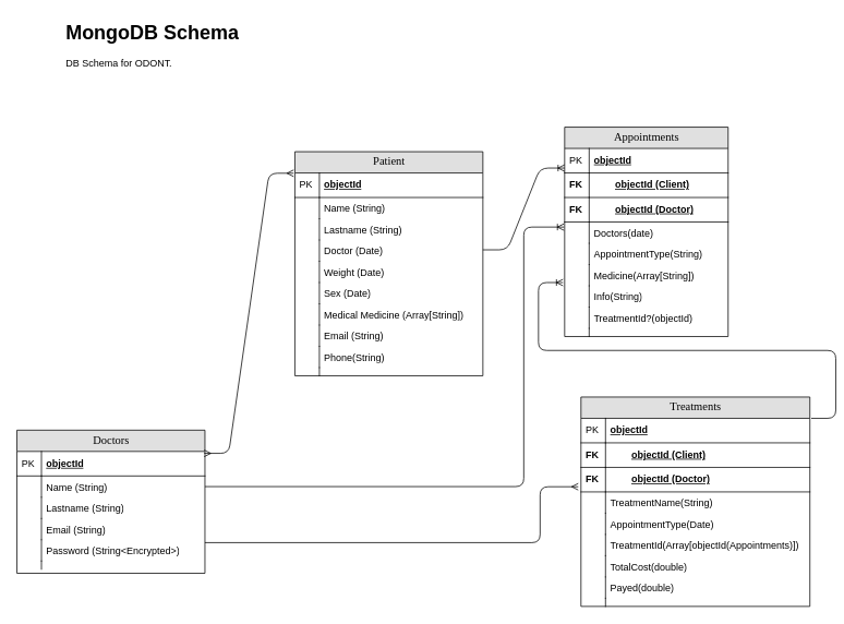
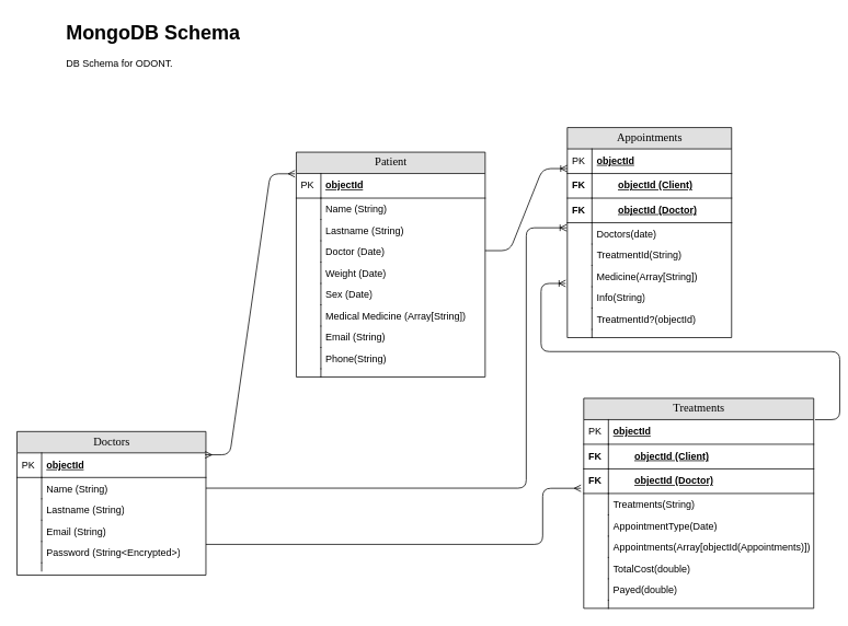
- <mxCell id="51" value="AppointmentType(String)" style="shape=partialRectangle;top=0;left=0;right=0;bottom=0;html=1;align=left;verticalAlign=top;fillColor=none;spacingLeft=34;spacingRight=4;whiteSpace=wrap;overflow=hidden;rotatable=0;points=[[0,0.5],[1,0.5]];portConstraint=eastwest;dropTarget=0;" vertex="1" parent="42"><mxGeometry y="142" width="200" height="26" as="geometry" /></mxCell>
+ <mxCell id="51" value="TreatmentId(String)" style="shape=partialRectangle;top=0;left=0;right=0;bottom=0;html=1;align=left;verticalAlign=top;fillColor=none;spacingLeft=34;spacingRight=4;whiteSpace=wrap;overflow=hidden;rotatable=0;points=[[0,0.5],[1,0.5]];portConstraint=eastwest;dropTarget=0;" vertex="1" parent="42"><mxGeometry y="142" width="200" height="26" as="geometry" /></mxCell>
- <mxCell id="30" value="TreatmentName(String)" style="shape=partialRectangle;top=0;left=0;right=0;bottom=0;html=1;align=left;verticalAlign=top;fillColor=none;spacingLeft=34;spacingRight=4;whiteSpace=wrap;overflow=hidden;rotatable=0;points=[[0,0.5],[1,0.5]];portConstraint=eastwest;dropTarget=0;" vertex="1" parent="23"><mxGeometry y="116" width="280" height="26" as="geometry" /></mxCell>
+ <mxCell id="30" value="Treatments(String)" style="shape=partialRectangle;top=0;left=0;right=0;bottom=0;html=1;align=left;verticalAlign=top;fillColor=none;spacingLeft=34;spacingRight=4;whiteSpace=wrap;overflow=hidden;rotatable=0;points=[[0,0.5],[1,0.5]];portConstraint=eastwest;dropTarget=0;" vertex="1" parent="23"><mxGeometry y="116" width="280" height="26" as="geometry" /></mxCell>
- <mxCell id="34" value="TreatmentId(Array[objectId(Appointments)])" style="shape=partialRectangle;top=0;left=0;right=0;bottom=0;html=1;align=left;verticalAlign=top;fillColor=none;spacingLeft=34;spacingRight=4;whiteSpace=wrap;overflow=hidden;rotatable=0;points=[[0,0.5],[1,0.5]];portConstraint=eastwest;dropTarget=0;" vertex="1" parent="23"><mxGeometry y="168" width="280" height="26" as="geometry" /></mxCell>
+ <mxCell id="34" value="Appointments(Array[objectId(Appointments)])" style="shape=partialRectangle;top=0;left=0;right=0;bottom=0;html=1;align=left;verticalAlign=top;fillColor=none;spacingLeft=34;spacingRight=4;whiteSpace=wrap;overflow=hidden;rotatable=0;points=[[0,0.5],[1,0.5]];portConstraint=eastwest;dropTarget=0;" vertex="1" parent="23"><mxGeometry y="168" width="280" height="26" as="geometry" /></mxCell>
